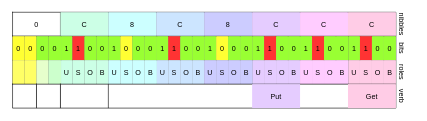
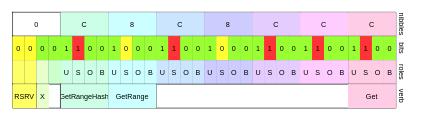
+ <mxCell id="92" value="RSRV" style="shape=partialRectangle;connectable=0;overflow=hidden;top=0;left=0;bottom=0;right=0;fillColor=#FFFF66;" parent="91" vertex="1"><mxGeometry width="40" height="40" as="geometry" /></mxCell>
+ <mxCell id="89" value="X" style="shape=partialRectangle;connectable=0;overflow=hidden;top=0;left=0;bottom=0;right=0;fillColor=#E6FFCC;" parent="88" vertex="1"><mxGeometry width="21" height="40" as="geometry" /></mxCell>
+ <mxCell id="83" value="GetRangeHash" style="shape=partialRectangle;connectable=0;overflow=hidden;top=0;left=0;bottom=0;right=0;fillColor=#CCFFE6;" parent="82" vertex="1"><mxGeometry width="80" height="40" as="geometry" /></mxCell>
+ <mxCell id="84" value="GetRange" style="shape=partialRectangle;connectable=0;overflow=hidden;top=0;left=0;bottom=0;right=0;fillColor=#CCFFFF;" parent="82" vertex="1"><mxGeometry x="80" width="80" height="40" as="geometry" /></mxCell>
- <mxCell id="85" value="Put" style="shape=partialRectangle;connectable=0;overflow=hidden;top=0;left=0;bottom=0;right=0;fillColor=#E5CCFF;" parent="82" vertex="1"><mxGeometry x="320" width="80" height="40" as="geometry" /></mxCell>
